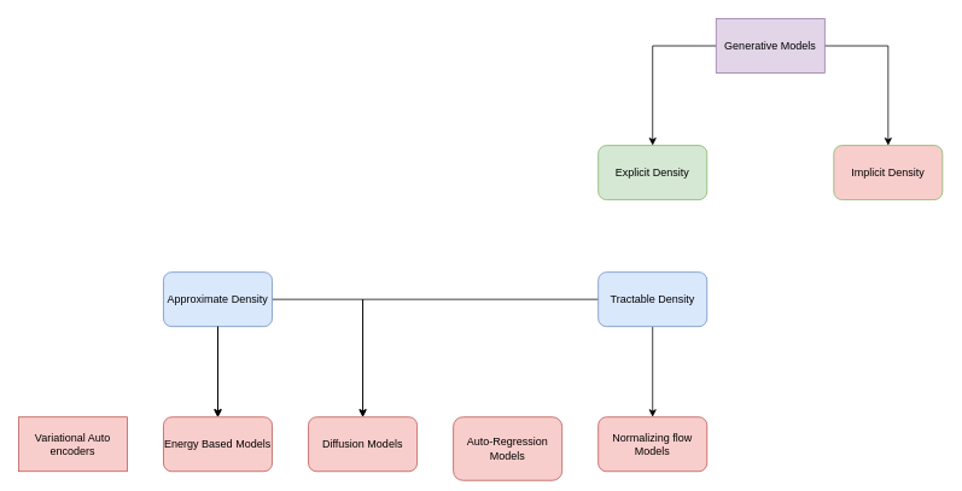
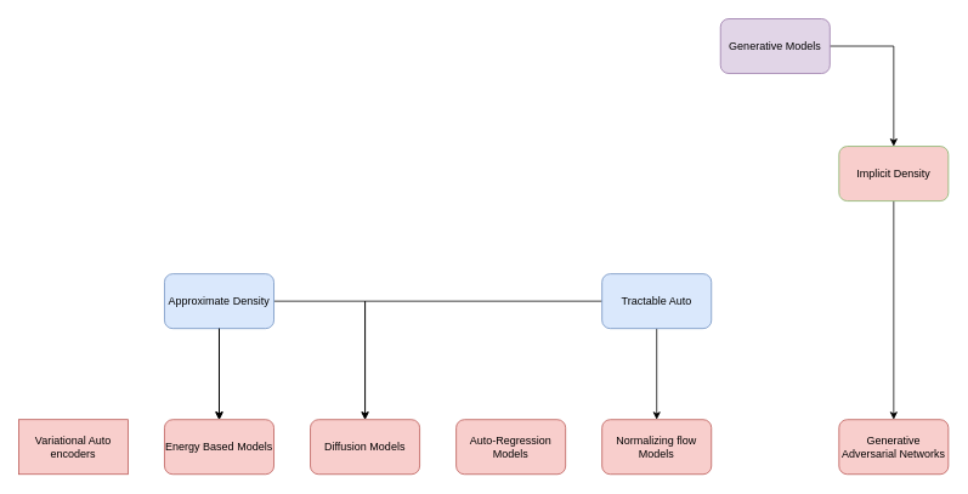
- <mxCell id="4" value="Generative Models" style="whiteSpace=wrap;html=1;fillColor=#e1d5e7;strokeColor=#9673a6;rounded=0;" vertex="1" parent="1"><mxGeometry x="790" y="20" width="120" height="60" as="geometry" /></mxCell>
+ <mxCell id="4" value="Generative Models" style="rounded=1;whiteSpace=wrap;html=1;fillColor=#e1d5e7;strokeColor=#9673a6;" vertex="1" parent="1"><mxGeometry x="790" y="20" width="120" height="60" as="geometry" /></mxCell>
- <mxCell id="2" value="" style="edgeStyle=orthogonalEdgeStyle;rounded=0;orthogonalLoop=1;jettySize=auto;html=1;" edge="1" parent="1" source="4" target="5"><mxGeometry relative="1" as="geometry" /></mxCell>
- <mxCell id="5" value="&lt;div&gt;Explicit Density&lt;/div&gt;" style="whiteSpace=wrap;html=1;rounded=1;fillColor=#d5e8d4;strokeColor=#82b366;" vertex="1" parent="1"><mxGeometry x="660" y="160" width="120" height="60" as="geometry" /></mxCell>
- <mxCell id="10" value="Tractable Density" style="whiteSpace=wrap;html=1;rounded=1;fillColor=#dae8fc;strokeColor=#6c8ebf;" vertex="1" parent="1"><mxGeometry x="660" y="300" width="120" height="60" as="geometry" /></mxCell>
+ <mxCell id="10" value="Tractable Auto" style="whiteSpace=wrap;html=1;rounded=1;fillColor=#dae8fc;strokeColor=#6c8ebf;" vertex="1" parent="1"><mxGeometry x="660" y="300" width="120" height="60" as="geometry" /></mxCell>
+ <mxCell id="6" value="" style="edgeStyle=orthogonalEdgeStyle;rounded=0;orthogonalLoop=1;jettySize=auto;html=1;" edge="1" parent="1" source="7" target="22"><mxGeometry relative="1" as="geometry" /></mxCell>
+ <mxCell id="22" value="Generative Adversarial Networks" style="whiteSpace=wrap;html=1;rounded=1;fillColor=#f8cecc;strokeColor=#b85450;" vertex="1" parent="1"><mxGeometry x="920" y="460" width="120" height="60" as="geometry" /></mxCell>
- <mxCell id="20" value="Auto-Regression Models" style="whiteSpace=wrap;html=1;rounded=1;fillColor=#f8cecc;strokeColor=#b85450;" vertex="1" parent="1"><mxGeometry x="500" y="460" width="120" height="70" as="geometry" /></mxCell>
+ <mxCell id="20" value="Auto-Regression Models" style="whiteSpace=wrap;html=1;rounded=1;fillColor=#f8cecc;strokeColor=#b85450;" vertex="1" parent="1"><mxGeometry x="500" y="460" width="120" height="60" as="geometry" /></mxCell>
